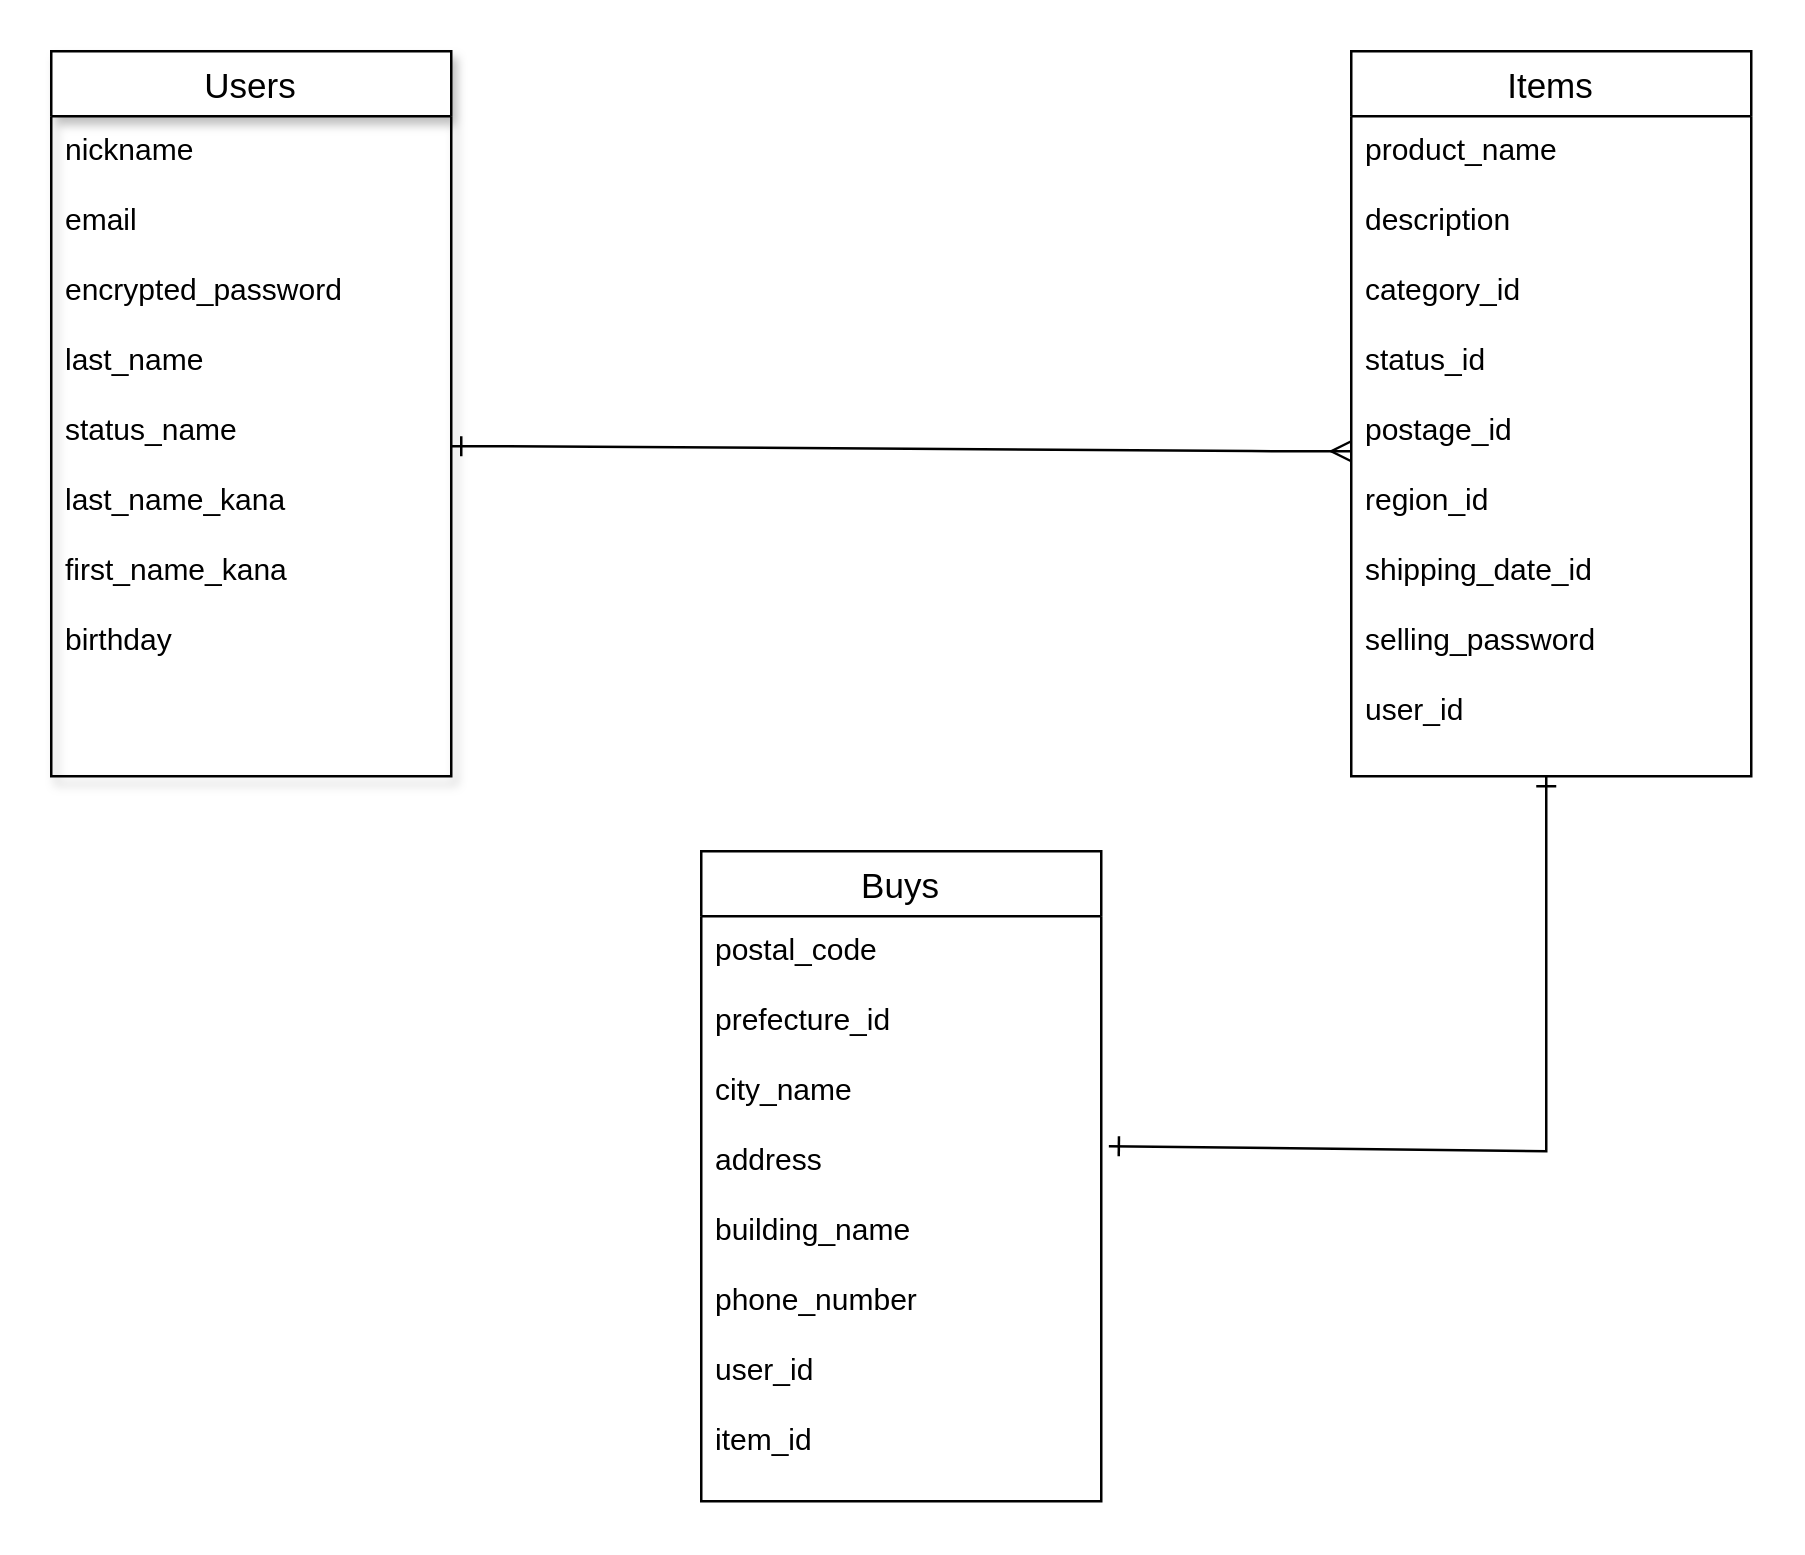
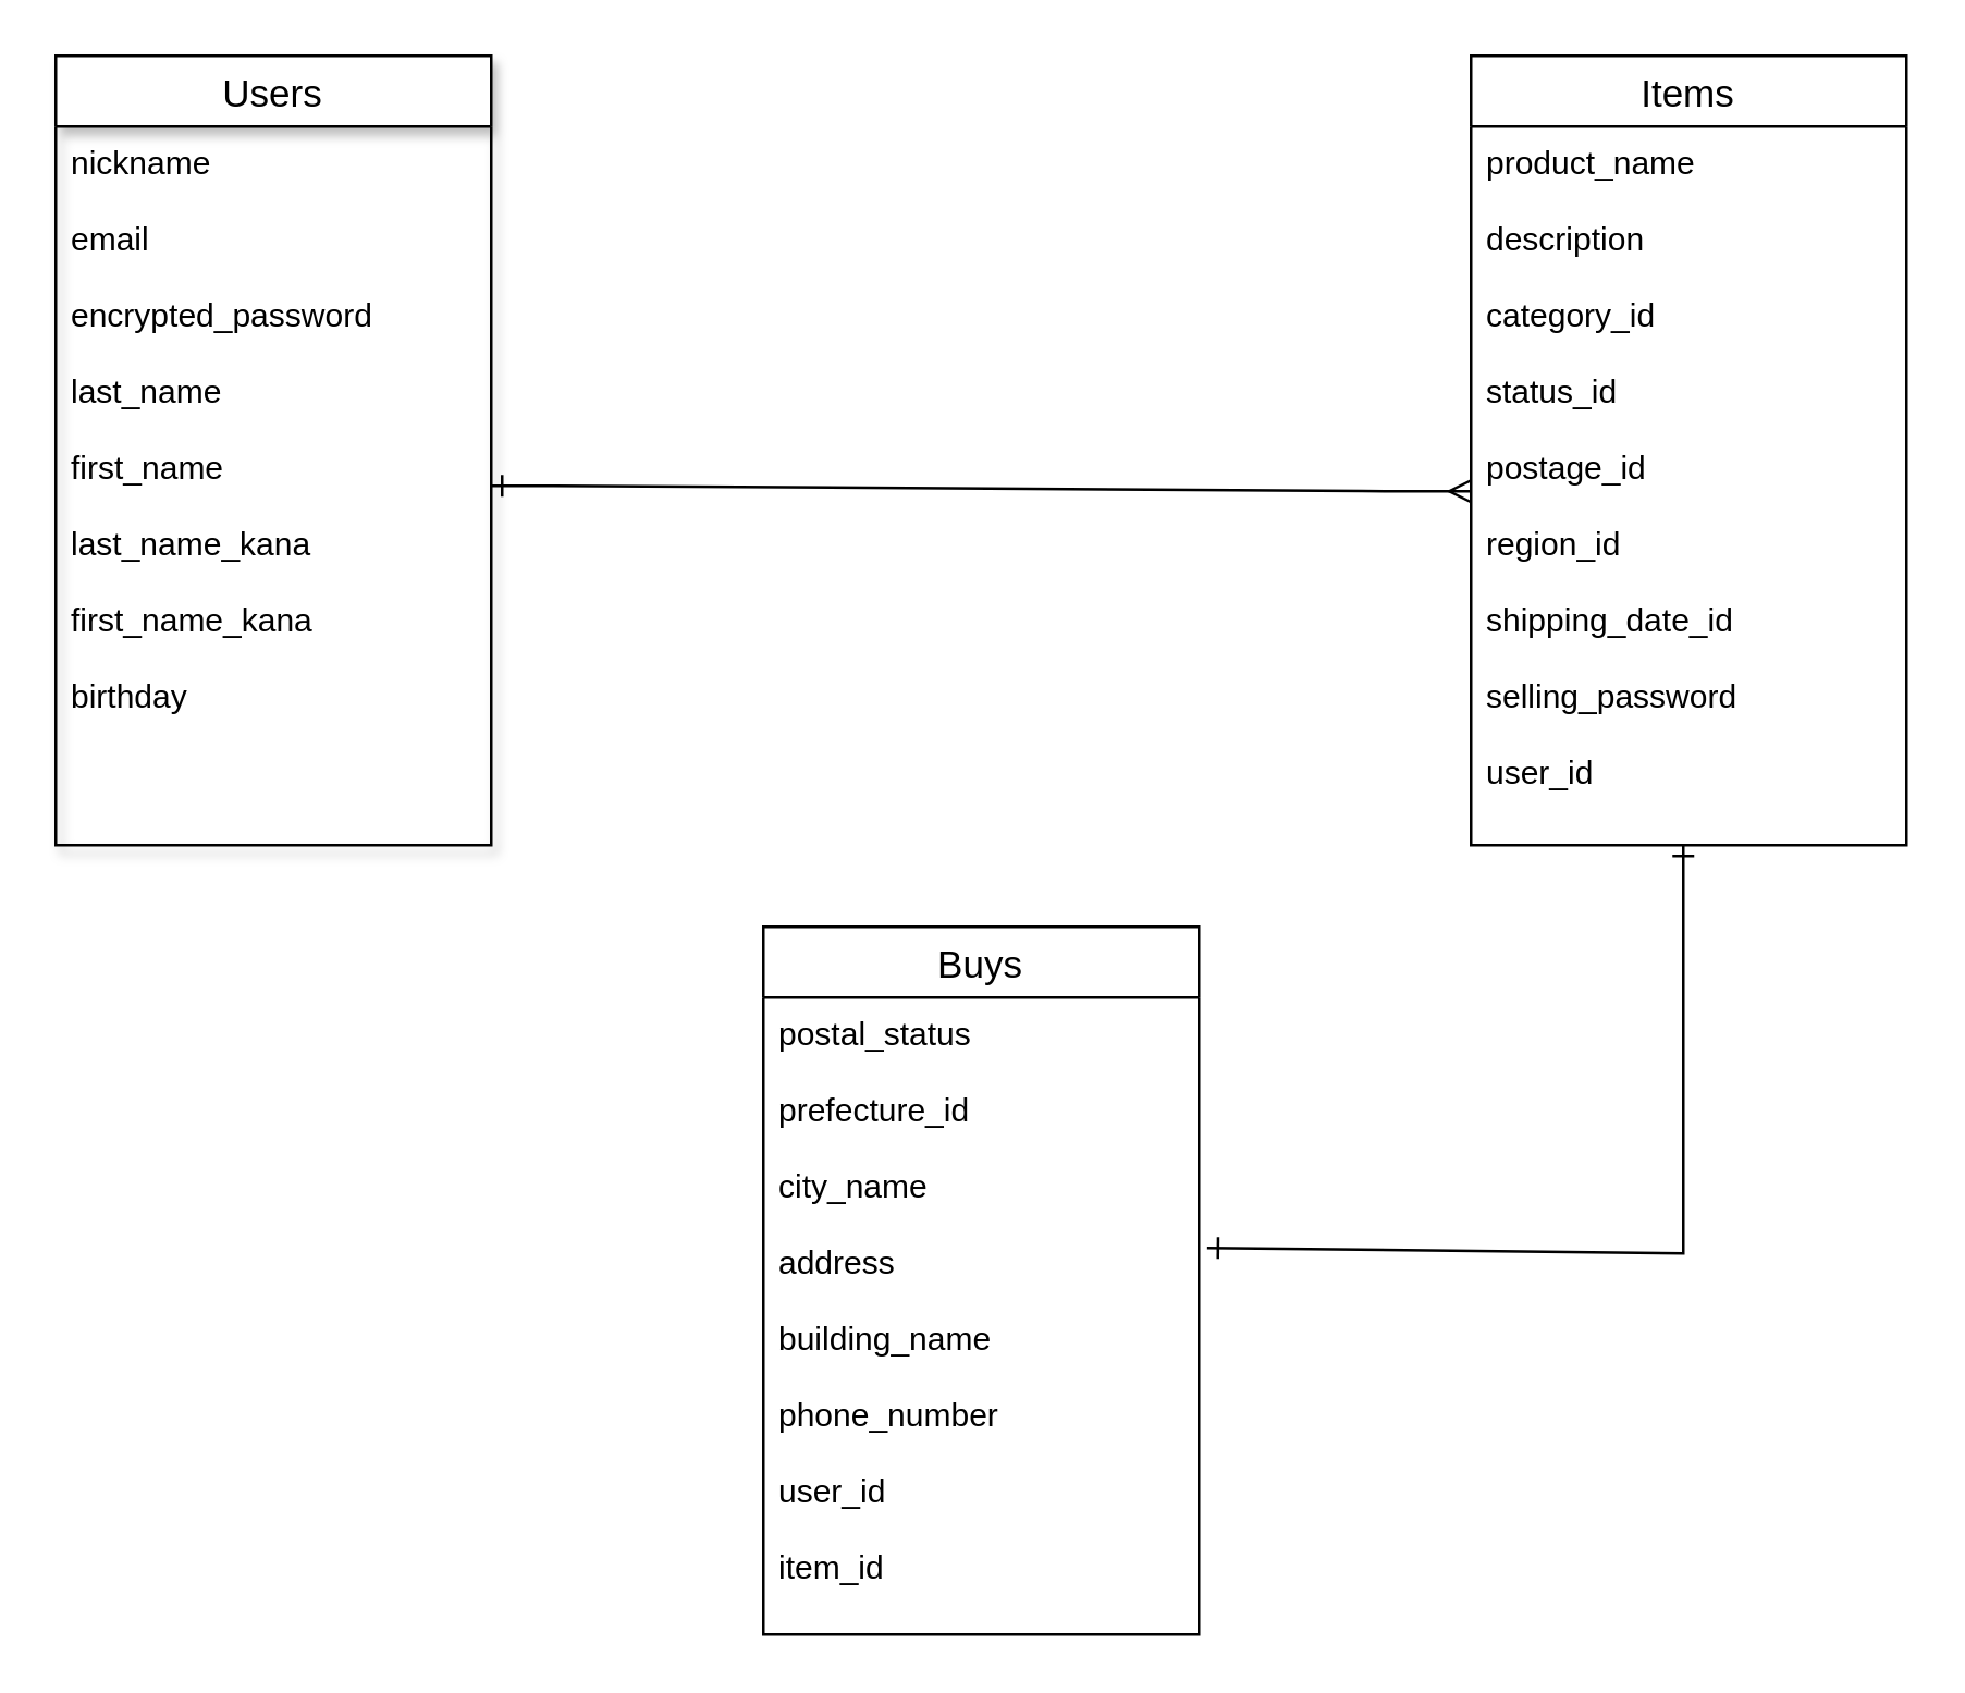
- <mxCell id="7" value="nickname&#10;&#10;email&#10;&#10;encrypted_password&#10;&#10;last_name&#10;&#10;status_name&#10;&#10;last_name_kana&#10;&#10;first_name_kana&#10;&#10;birthday" style="text;strokeColor=none;fillColor=none;spacingLeft=4;spacingRight=4;overflow=hidden;rotatable=0;points=[[0,0.5],[1,0.5]];portConstraint=eastwest;fontSize=12;" parent="6" vertex="1"><mxGeometry y="26" width="160" height="264" as="geometry" /></mxCell>
+ <mxCell id="7" value="nickname&#10;&#10;email&#10;&#10;encrypted_password&#10;&#10;last_name&#10;&#10;first_name&#10;&#10;last_name_kana&#10;&#10;first_name_kana&#10;&#10;birthday" style="text;strokeColor=none;fillColor=none;spacingLeft=4;spacingRight=4;overflow=hidden;rotatable=0;points=[[0,0.5],[1,0.5]];portConstraint=eastwest;fontSize=12;" parent="6" vertex="1"><mxGeometry y="26" width="160" height="264" as="geometry" /></mxCell>
- <mxCell id="5" value="postal_code&#10;&#10;prefecture_id&#10;&#10;city_name&#10;&#10;address&#10;&#10;building_name&#10;&#10;phone_number&#10;&#10;user_id&#10;&#10;item_id&#10;&#10;" style="text;strokeColor=none;fillColor=none;spacingLeft=4;spacingRight=4;overflow=hidden;rotatable=0;points=[[0,0.5],[1,0.5]];portConstraint=eastwest;fontSize=12;" parent="4" vertex="1"><mxGeometry y="26" width="160" height="234" as="geometry" /></mxCell>
+ <mxCell id="5" value="postal_status&#10;&#10;prefecture_id&#10;&#10;city_name&#10;&#10;address&#10;&#10;building_name&#10;&#10;phone_number&#10;&#10;user_id&#10;&#10;item_id&#10;&#10;" style="text;strokeColor=none;fillColor=none;spacingLeft=4;spacingRight=4;overflow=hidden;rotatable=0;points=[[0,0.5],[1,0.5]];portConstraint=eastwest;fontSize=12;" parent="4" vertex="1"><mxGeometry y="26" width="160" height="234" as="geometry" /></mxCell>
